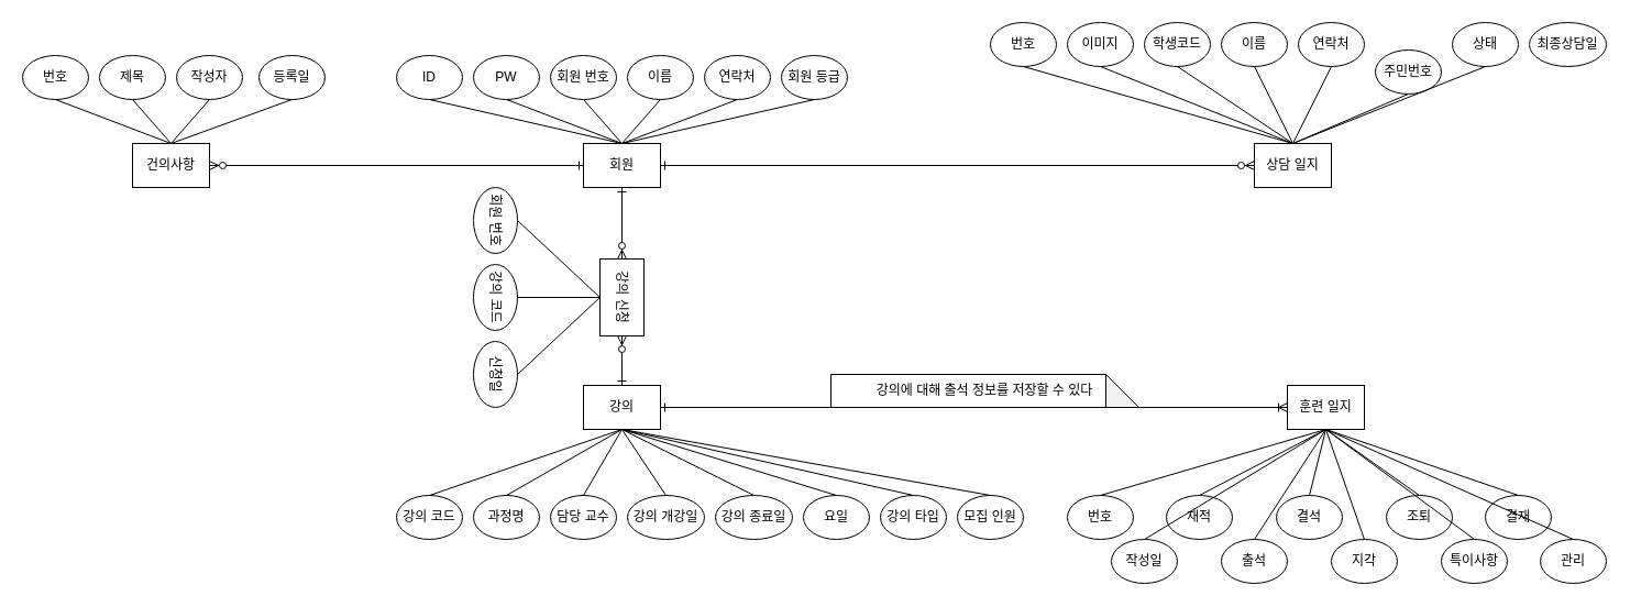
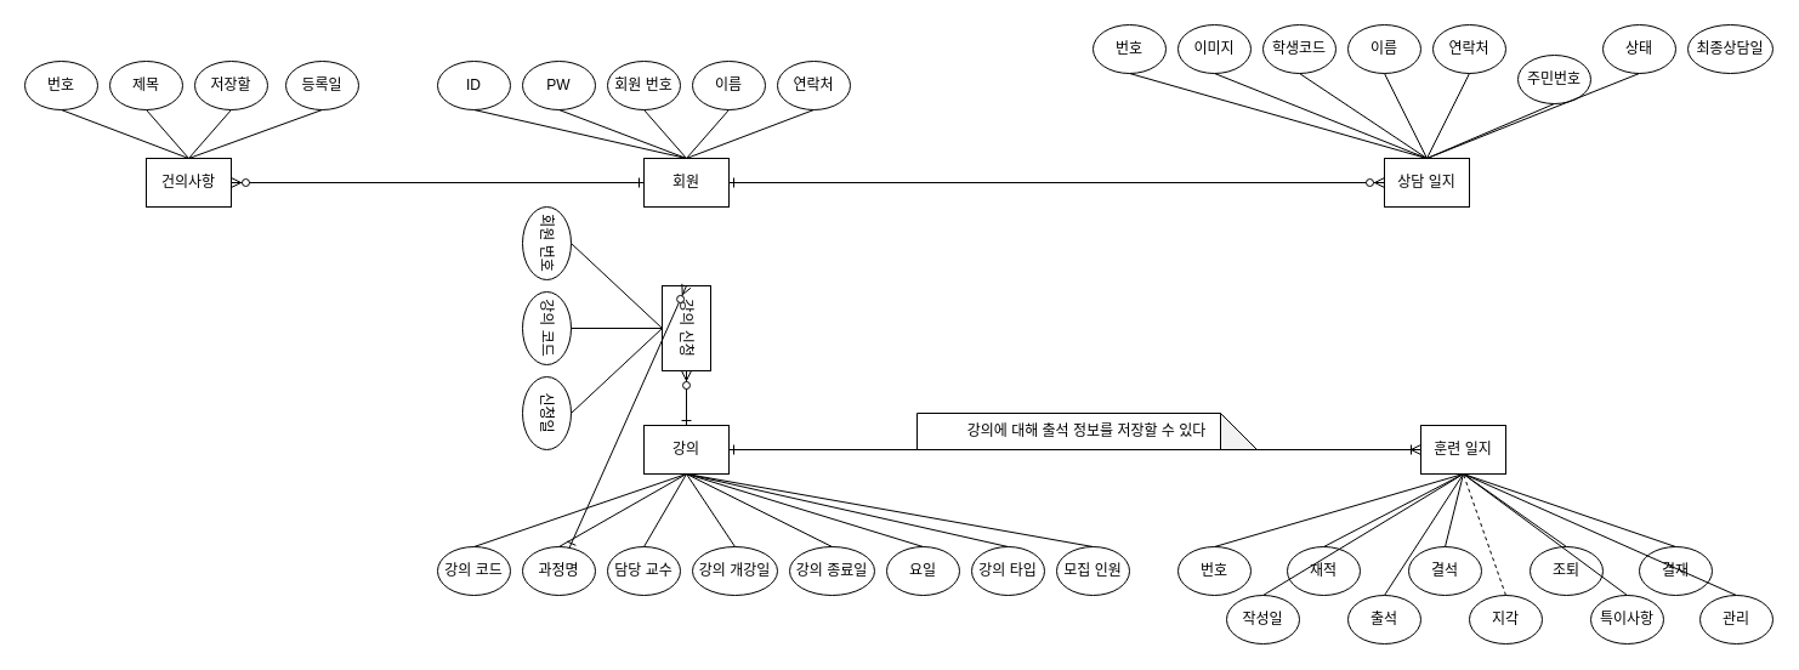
- <mxCell id="79" value="작성자" style="ellipse;whiteSpace=wrap;html=1;" vertex="1" parent="1"><mxGeometry x="160" y="50" width="60" height="40" as="geometry" /></mxCell>
+ <mxCell id="79" value="저장할" style="ellipse;whiteSpace=wrap;html=1;" vertex="1" parent="1"><mxGeometry x="160" y="50" width="60" height="40" as="geometry" /></mxCell>
- <mxCell id="18" value="회원 등급" style="ellipse;whiteSpace=wrap;html=1;" vertex="1" parent="1"><mxGeometry x="710" y="50" width="60" height="40" as="geometry" /></mxCell>
- <mxCell id="19" value="" style="endArrow=none;html=1;entryX=0.5;entryY=1;entryDx=0;entryDy=0;exitX=0.5;exitY=0;exitDx=0;exitDy=0;" edge="1" parent="1" source="2" target="18"><mxGeometry width="50" height="50" relative="1" as="geometry"><mxPoint x="640" y="150" as="sourcePoint" /><mxPoint x="680" y="100" as="targetPoint" /></mxGeometry></mxCell>
- <mxCell id="85" value="" style="endArrow=ERone;html=1;entryX=0.5;entryY=1;entryDx=0;entryDy=0;exitX=0;exitY=0.5;exitDx=0;exitDy=0;startArrow=ERzeroToMany;startFill=1;endFill=0;" edge="1" parent="1" source="4" target="2"><mxGeometry width="50" height="50" relative="1" as="geometry"><mxPoint x="580" y="350" as="sourcePoint" /><mxPoint x="630" y="300" as="targetPoint" /></mxGeometry></mxCell>
+ <mxCell id="85" value="" style="endArrow=ERone;html=1;exitX=0;exitY=0.5;exitDx=0;exitDy=0;startArrow=ERzeroToMany;startFill=1;endFill=0;" edge="1" parent="1" source="4" target="21"><mxGeometry width="50" height="50" relative="1" as="geometry"><mxPoint x="580" y="350" as="sourcePoint" /><mxPoint x="630" y="300" as="targetPoint" /></mxGeometry></mxCell>
- <mxCell id="57" value="" style="endArrow=none;html=1;entryX=0.5;entryY=1;entryDx=0;entryDy=0;exitX=0.5;exitY=0;exitDx=0;exitDy=0;" edge="1" parent="1" source="47" target="7"><mxGeometry width="50" height="50" relative="1" as="geometry"><mxPoint x="1200" y="460" as="sourcePoint" /><mxPoint x="1225" y="400" as="targetPoint" /></mxGeometry></mxCell>
+ <mxCell id="57" value="" style="endArrow=none;html=1;entryX=0.5;entryY=1;entryDx=0;entryDy=0;exitX=0.5;exitY=0;exitDx=0;exitDy=0;dashed=1;" edge="1" parent="1" source="47" target="7"><mxGeometry width="50" height="50" relative="1" as="geometry"><mxPoint x="1200" y="460" as="sourcePoint" /><mxPoint x="1225" y="400" as="targetPoint" /></mxGeometry></mxCell>
